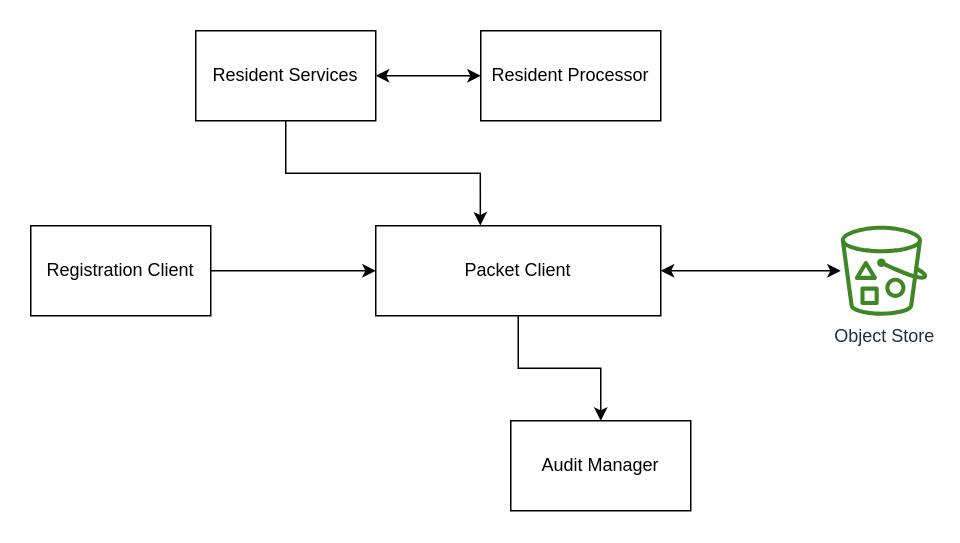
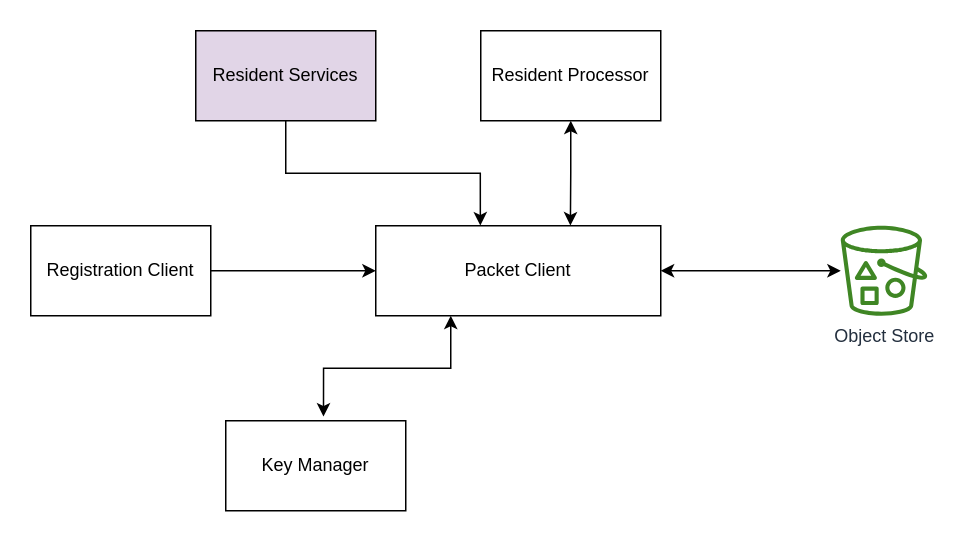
- <mxCell id="11" value="Resident Services" style="rounded=0;whiteSpace=wrap;html=1;" vertex="1" parent="1"><mxGeometry x="130" y="20" width="120" height="60" as="geometry" /></mxCell>
+ <mxCell id="11" value="Resident Services" style="rounded=0;whiteSpace=wrap;html=1;fillColor=#e1d5e7;" vertex="1" parent="1"><mxGeometry x="130" y="20" width="120" height="60" as="geometry" /></mxCell>
- <mxCell id="6" style="edgeStyle=orthogonalEdgeStyle;rounded=0;orthogonalLoop=1;jettySize=auto;html=1;startArrow=classic;startFill=1;" edge="1" parent="1" source="7" target="11"><mxGeometry relative="1" as="geometry" /></mxCell>
+ <mxCell id="6" style="edgeStyle=orthogonalEdgeStyle;rounded=0;orthogonalLoop=1;jettySize=auto;html=1;entryX=0.683;entryY=-0.003;entryDx=0;entryDy=0;entryPerimeter=0;startArrow=classic;startFill=1;" edge="1" parent="1" source="7" target="5"><mxGeometry relative="1" as="geometry" /></mxCell>
+ <mxCell id="3" style="edgeStyle=orthogonalEdgeStyle;rounded=0;orthogonalLoop=1;jettySize=auto;html=1;entryX=0.543;entryY=-0.047;entryDx=0;entryDy=0;entryPerimeter=0;startArrow=classic;startFill=1;" edge="1" parent="1" source="5" target="13"><mxGeometry relative="1" as="geometry"><Array as="points"><mxPoint x="300" y="245" /><mxPoint x="215" y="245" /></Array></mxGeometry></mxCell>
- <mxCell id="2" style="edgeStyle=orthogonalEdgeStyle;rounded=0;orthogonalLoop=1;jettySize=auto;html=1;entryX=0.5;entryY=0;entryDx=0;entryDy=0;" edge="1" parent="1" source="5" target="12"><mxGeometry relative="1" as="geometry" /></mxCell>
+ <mxCell id="13" value="Key Manager" style="rounded=0;whiteSpace=wrap;html=1;" vertex="1" parent="1"><mxGeometry x="150" y="280" width="120" height="60" as="geometry" /></mxCell>
- <mxCell id="12" value="Audit Manager" style="rounded=0;whiteSpace=wrap;html=1;" vertex="1" parent="1"><mxGeometry x="340" y="280" width="120" height="60" as="geometry" /></mxCell>
